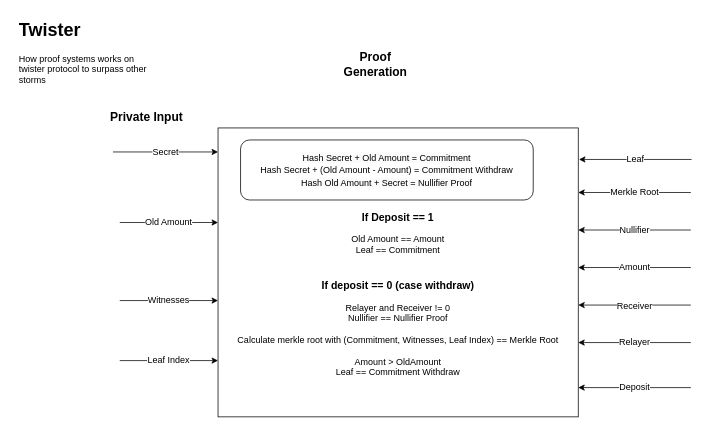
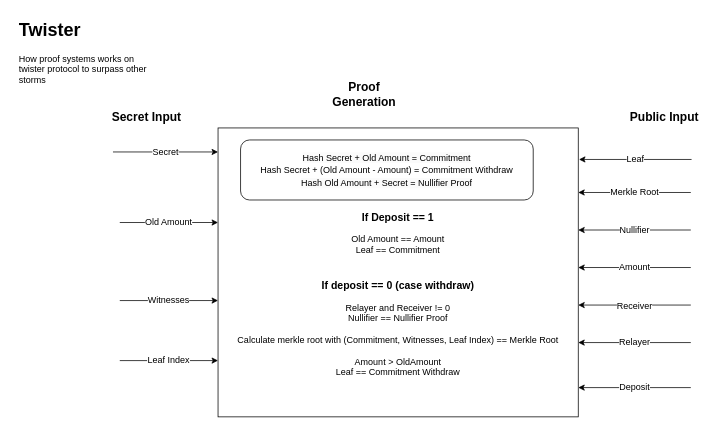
- <mxCell id="17" value="Proof Generation" style="text;html=1;strokeColor=none;fillColor=none;align=center;verticalAlign=middle;whiteSpace=wrap;rounded=0;glass=0;fontStyle=1;fontSize=16;" vertex="1" parent="1"><mxGeometry x="445" y="70" width="110" height="30" as="geometry" /></mxCell>
+ <mxCell id="17" value="Proof Generation" style="text;html=1;strokeColor=none;fillColor=none;align=center;verticalAlign=middle;whiteSpace=wrap;rounded=0;glass=0;fontStyle=1;fontSize=16;" vertex="1" parent="1"><mxGeometry x="430" y="110" width="110" height="30" as="geometry" /></mxCell>
- <mxCell id="3" value="Private Input" style="text;html=1;strokeColor=none;fillColor=none;align=center;verticalAlign=middle;whiteSpace=wrap;rounded=0;glass=0;fontStyle=1;fontSize=16;" vertex="1" parent="1"><mxGeometry x="140" y="140" width="110" height="30" as="geometry" /></mxCell>
+ <mxCell id="3" value="Secret Input" style="text;html=1;strokeColor=none;fillColor=none;align=center;verticalAlign=middle;whiteSpace=wrap;rounded=0;glass=0;fontStyle=1;fontSize=16;" vertex="1" parent="1"><mxGeometry x="140" y="140" width="110" height="30" as="geometry" /></mxCell>
+ <mxCell id="9" value="Public Input" style="text;html=1;strokeColor=none;fillColor=none;align=center;verticalAlign=middle;whiteSpace=wrap;rounded=0;glass=0;fontStyle=1;fontSize=16;" vertex="1" parent="1"><mxGeometry x="830" y="140" width="110" height="30" as="geometry" /></mxCell>
